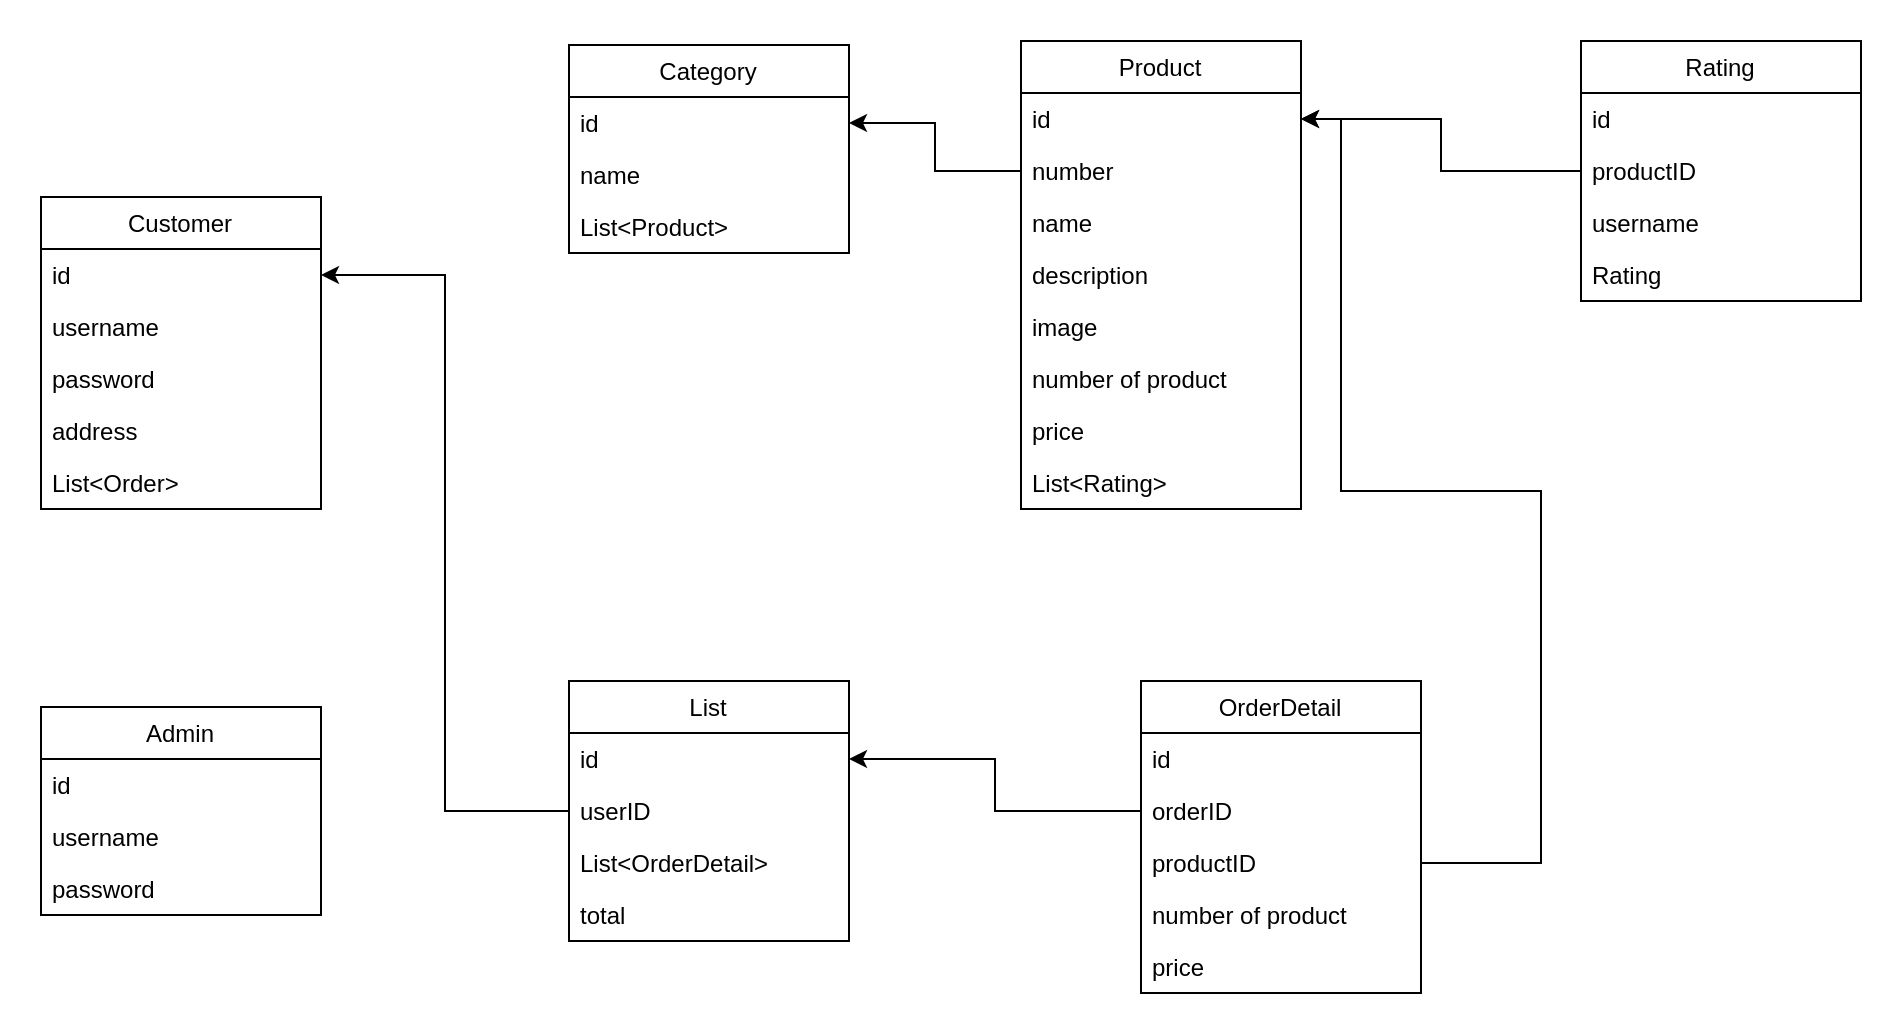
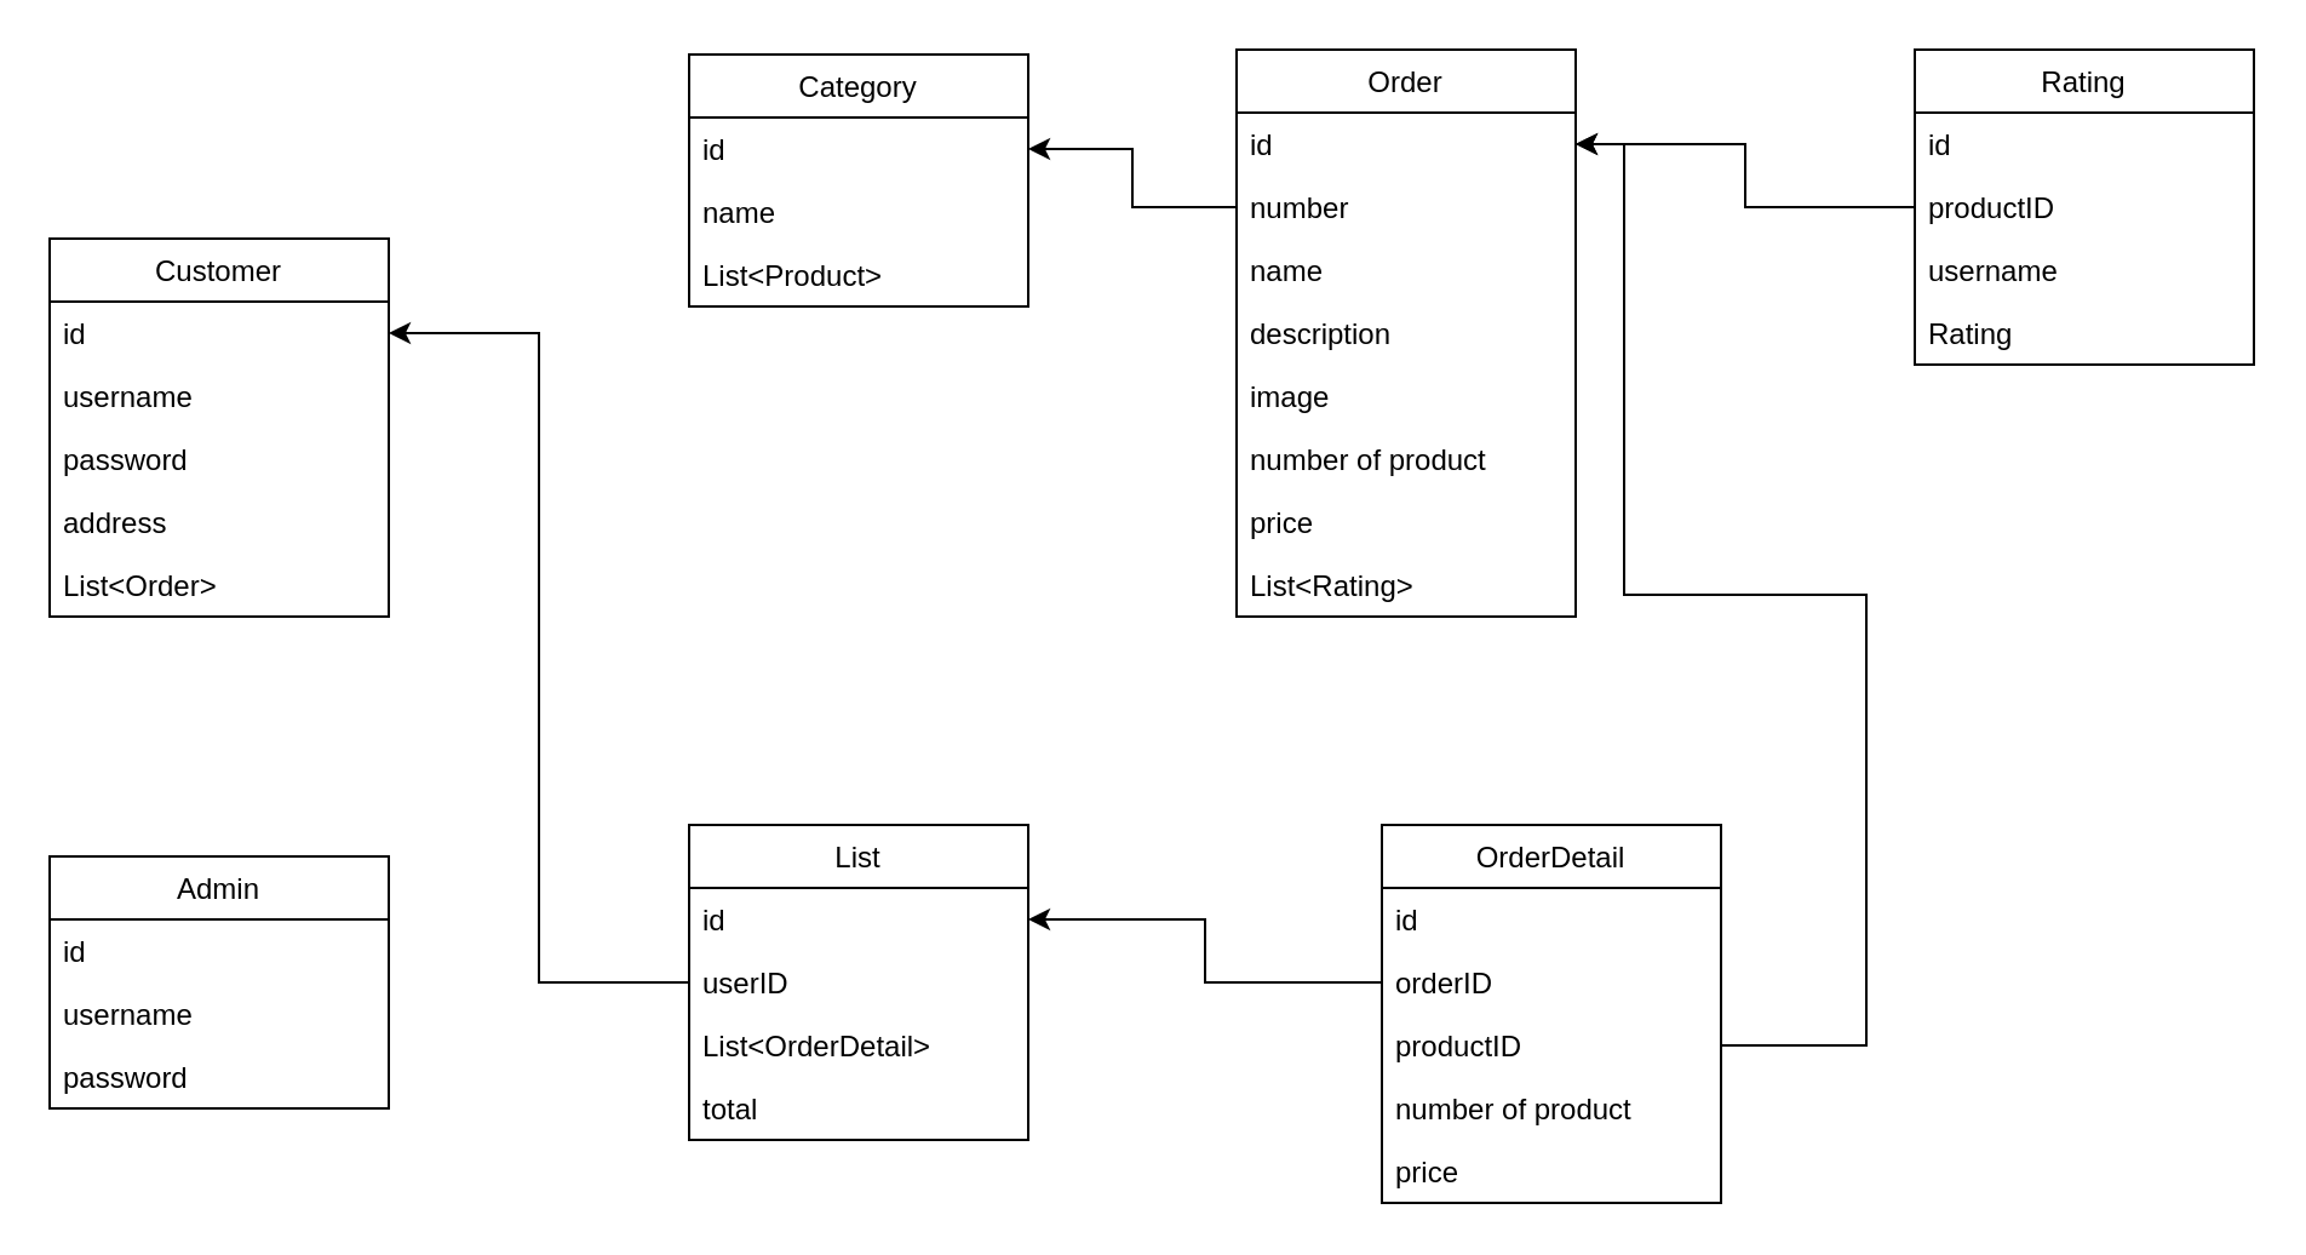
- <mxCell id="8" value="Product" style="swimlane;fontStyle=0;childLayout=stackLayout;horizontal=1;startSize=26;horizontalStack=0;resizeParent=1;resizeParentMax=0;resizeLast=0;collapsible=1;marginBottom=0;" vertex="1" parent="1"><mxGeometry x="510" y="20" width="140" height="234" as="geometry" /></mxCell>
+ <mxCell id="8" value="Order" style="swimlane;fontStyle=0;childLayout=stackLayout;horizontal=1;startSize=26;horizontalStack=0;resizeParent=1;resizeParentMax=0;resizeLast=0;collapsible=1;marginBottom=0;" vertex="1" parent="1"><mxGeometry x="510" y="20" width="140" height="234" as="geometry" /></mxCell>
